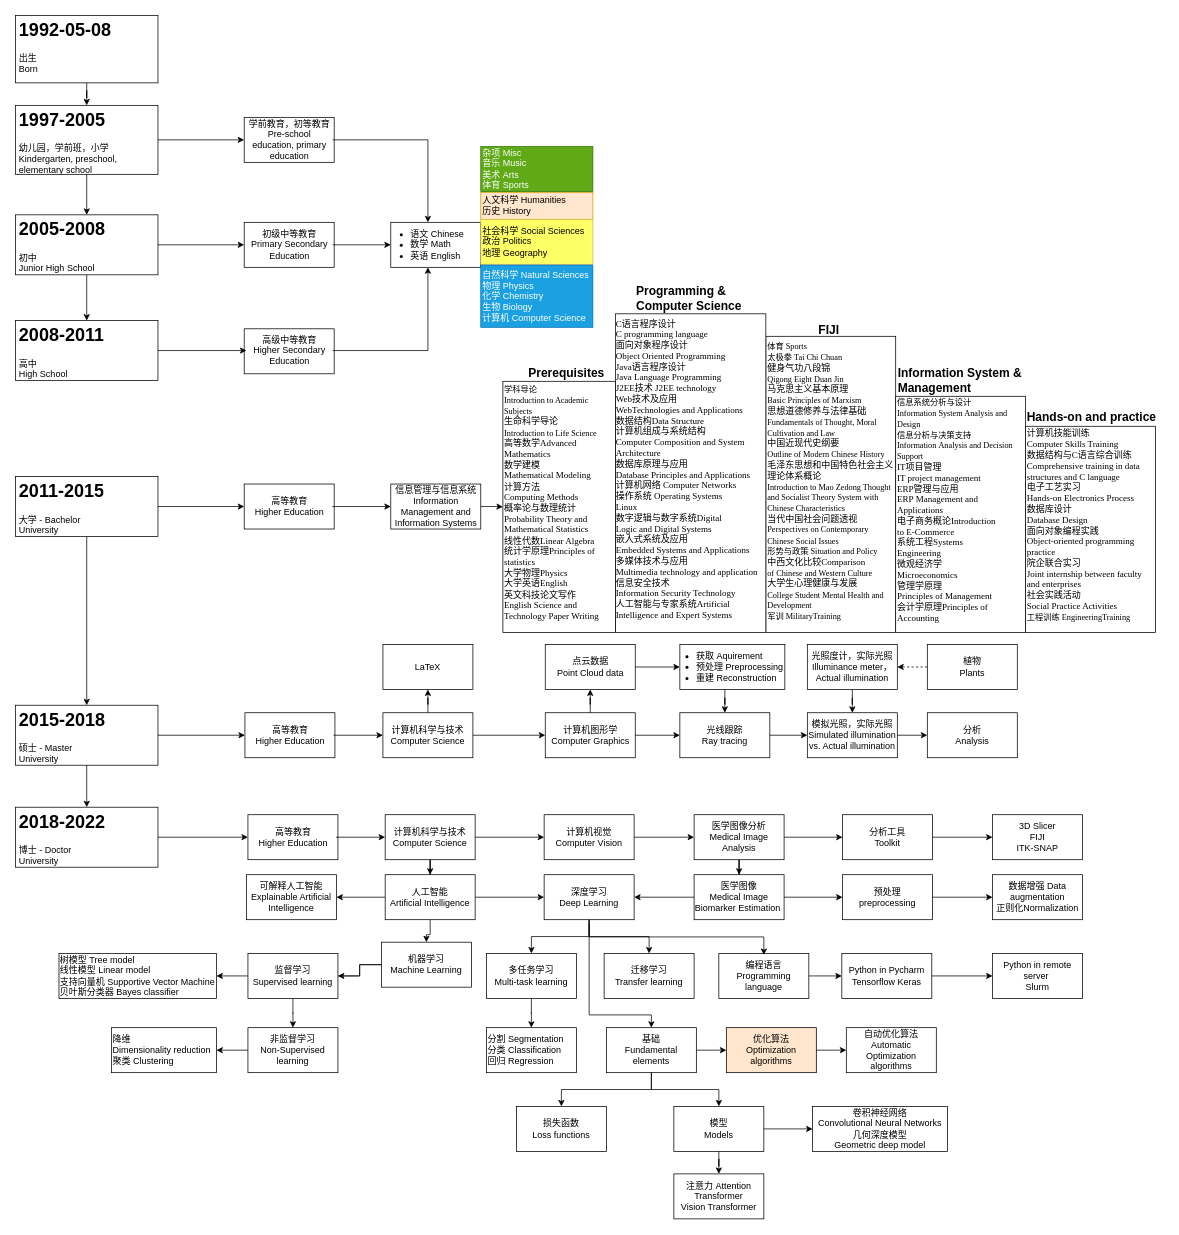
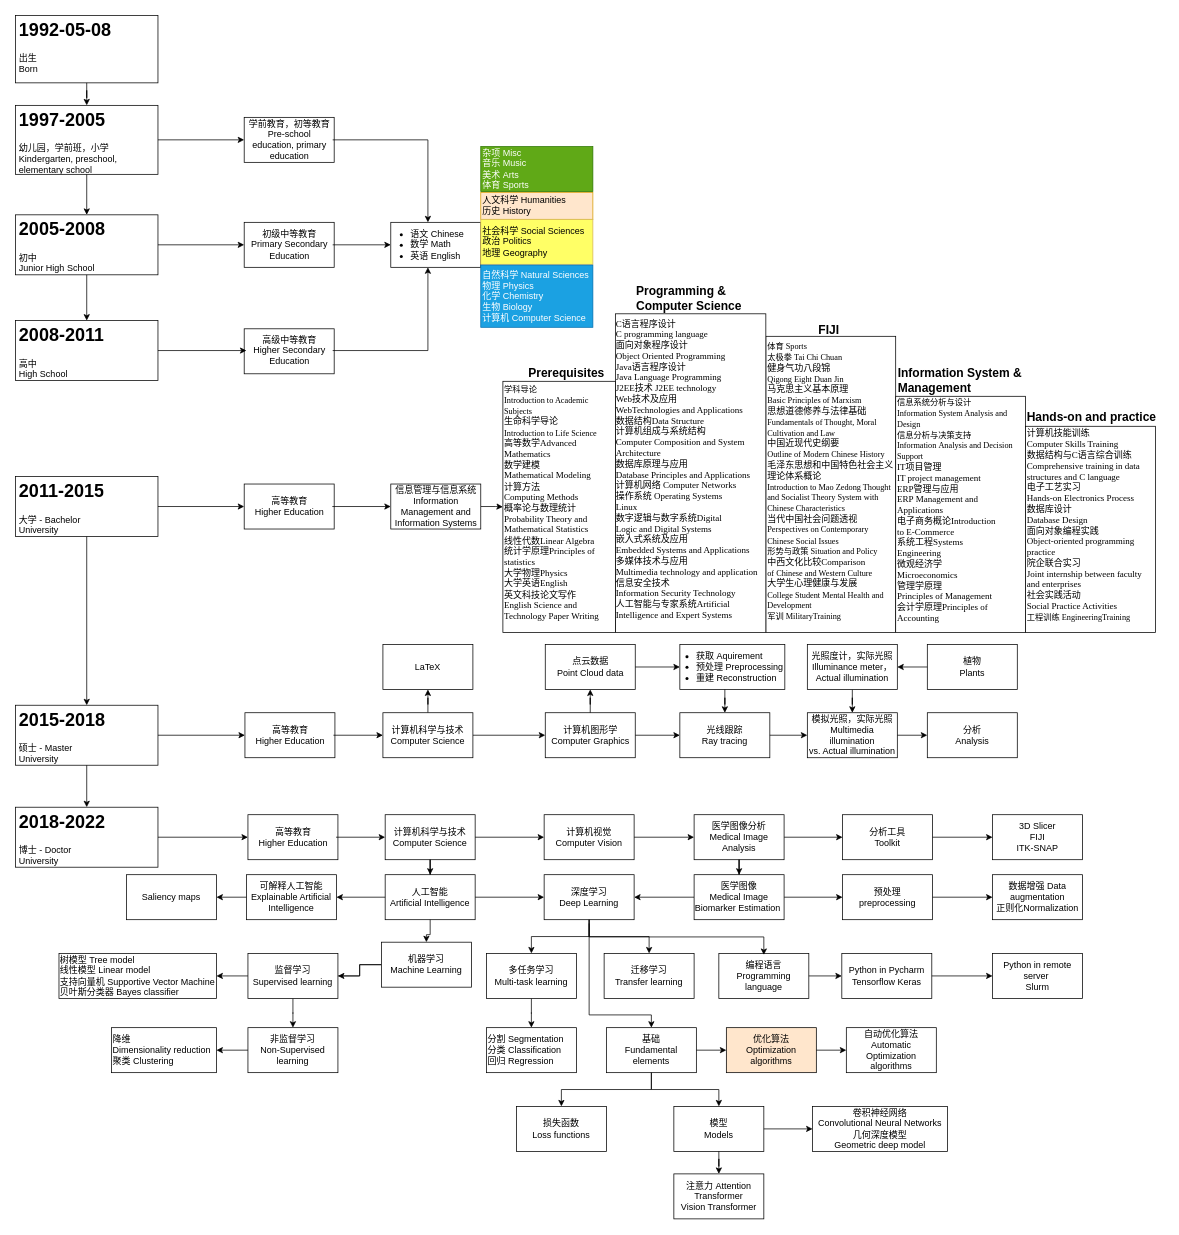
- <mxCell id="58" value="" style="edgeStyle=orthogonalEdgeStyle;rounded=0;orthogonalLoop=1;jettySize=auto;html=1;dashed=1;" parent="1" source="55" target="57" edge="1"><mxGeometry relative="1" as="geometry" /></mxCell>
+ <mxCell id="58" value="" style="edgeStyle=orthogonalEdgeStyle;rounded=0;orthogonalLoop=1;jettySize=auto;html=1;" parent="1" source="55" target="57" edge="1"><mxGeometry relative="1" as="geometry" /></mxCell>
- <mxCell id="52" value="模拟光照，实际光照&lt;br&gt;Simulated illumination&lt;br&gt;vs. Actual illumination" style="whiteSpace=wrap;html=1;" parent="1" vertex="1"><mxGeometry x="1076" y="950" width="120" height="60" as="geometry" /></mxCell>
+ <mxCell id="52" value="模拟光照，实际光照&lt;br&gt;Multimedia illumination&lt;br&gt;vs. Actual illumination" style="whiteSpace=wrap;html=1;" parent="1" vertex="1"><mxGeometry x="1076" y="950" width="120" height="60" as="geometry" /></mxCell>
+ <mxCell id="95" value="Saliency maps" style="whiteSpace=wrap;html=1;strokeColor=default;" parent="65" vertex="1"><mxGeometry x="148" y="110" width="120" height="60" as="geometry" /></mxCell>
+ <mxCell id="96" value="" style="edgeStyle=orthogonalEdgeStyle;rounded=0;orthogonalLoop=1;jettySize=auto;html=1;fontColor=#00FF00;" parent="65" source="89" target="95" edge="1"><mxGeometry relative="1" as="geometry" /></mxCell>
